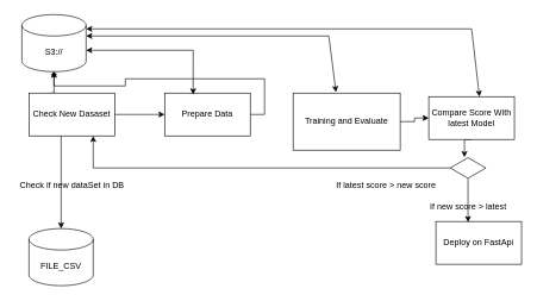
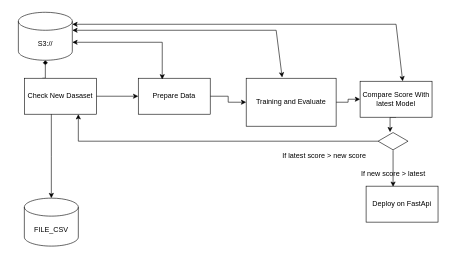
- <mxCell id="5" style="edgeStyle=orthogonalEdgeStyle;rounded=0;orthogonalLoop=1;jettySize=auto;html=1;exitX=1;exitY=0.5;exitDx=0;exitDy=0;" edge="1" parent="1" source="6" target="20"><mxGeometry relative="1" as="geometry" /></mxCell>
+ <mxCell id="5" style="edgeStyle=orthogonalEdgeStyle;rounded=0;orthogonalLoop=1;jettySize=auto;html=1;exitX=1;exitY=0.5;exitDx=0;exitDy=0;entryX=0;entryY=0.5;entryDx=0;entryDy=0;" edge="1" parent="1" source="6" target="8"><mxGeometry relative="1" as="geometry" /></mxCell>
- <mxCell id="14" value="Check if new dataSet in DB" style="text;html=1;resizable=0;autosize=1;align=center;verticalAlign=middle;points=[];fillColor=none;strokeColor=none;rounded=0;" vertex="1" parent="1"><mxGeometry x="20" y="250" width="160" height="20" as="geometry" /></mxCell>
- <mxCell id="12" value="FILE_CSV" style="shape=cylinder3;whiteSpace=wrap;html=1;boundedLbl=1;backgroundOutline=1;size=15;" vertex="1" parent="1"><mxGeometry x="40" y="320" width="90" height="80" as="geometry" /></mxCell>
+ <mxCell id="12" value="FILE_CSV" style="shape=cylinder3;whiteSpace=wrap;html=1;boundedLbl=1;backgroundOutline=1;size=15;" vertex="1" parent="1"><mxGeometry x="40" y="330" width="90" height="80" as="geometry" /></mxCell>
